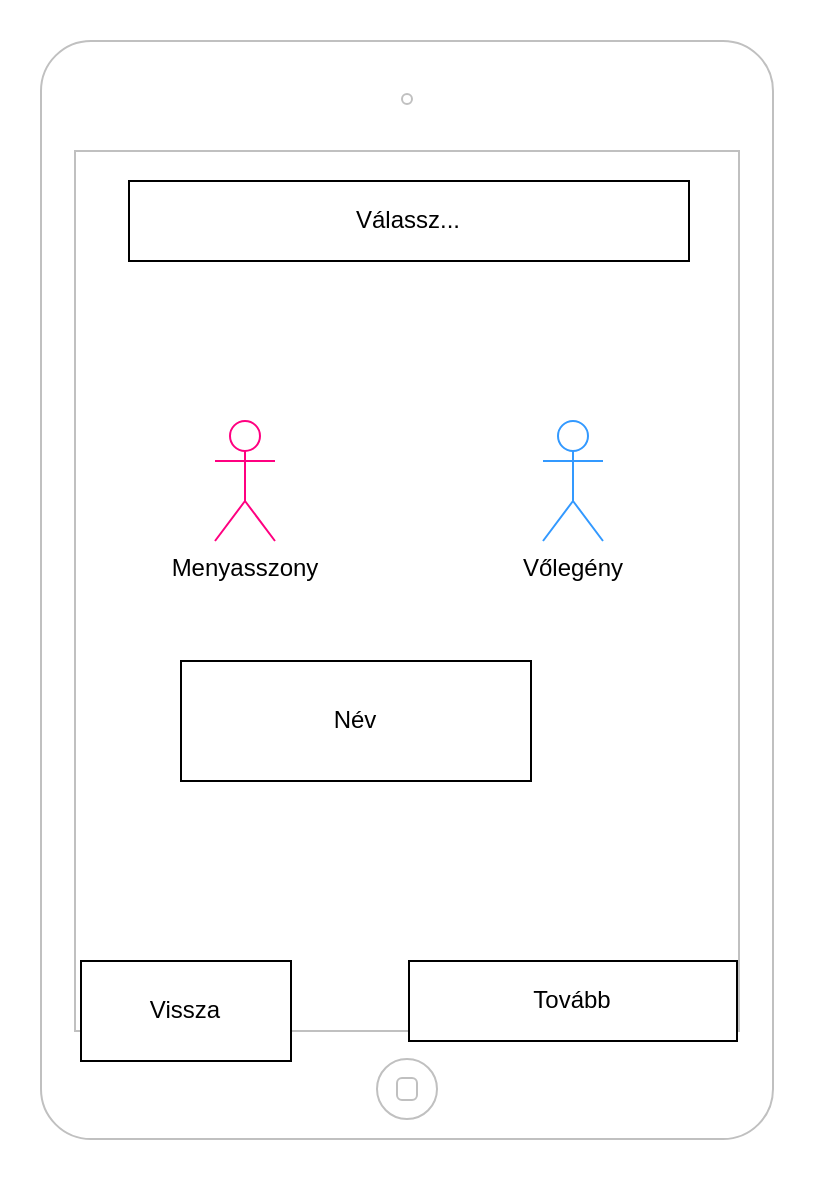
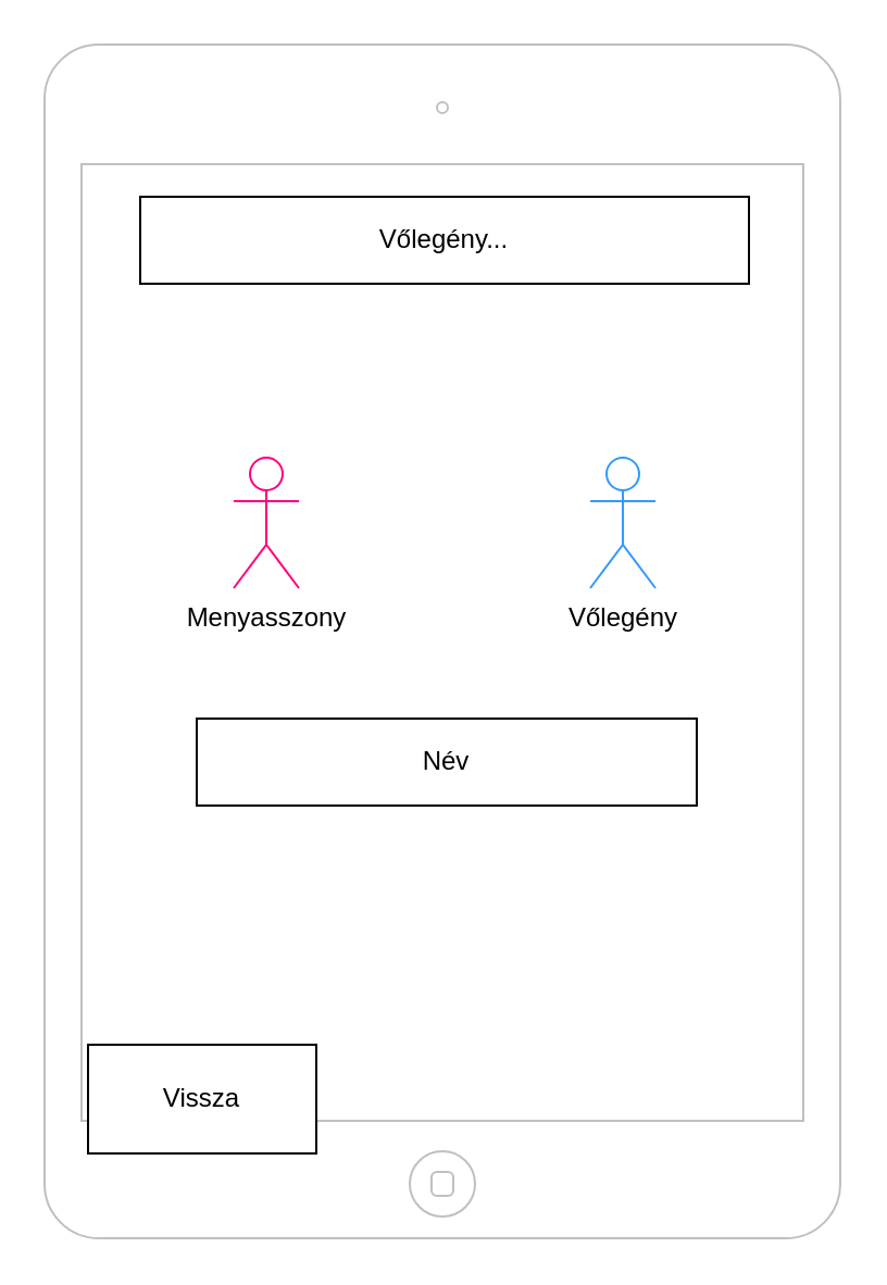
- <mxCell id="5" value="Válassz..." style="rounded=0;whiteSpace=wrap;html=1;" vertex="1" parent="1"><mxGeometry x="64" y="90" width="280" height="40" as="geometry" /></mxCell>
+ <mxCell id="5" value="Vőlegény..." style="rounded=0;whiteSpace=wrap;html=1;" vertex="1" parent="1"><mxGeometry x="64" y="90" width="280" height="40" as="geometry" /></mxCell>
- <mxCell id="8" value="Név" style="rounded=0;whiteSpace=wrap;html=1;" vertex="1" parent="1"><mxGeometry x="90" y="330" width="175" height="60" as="geometry" /></mxCell>
+ <mxCell id="8" value="Név" style="rounded=0;whiteSpace=wrap;html=1;" vertex="1" parent="1"><mxGeometry x="90" y="330" width="230" height="40" as="geometry" /></mxCell>
- <mxCell id="4" value="Tovább" style="rounded=0;whiteSpace=wrap;html=1;" vertex="1" parent="1"><mxGeometry x="204" y="480" width="164" height="40" as="geometry" /></mxCell>
